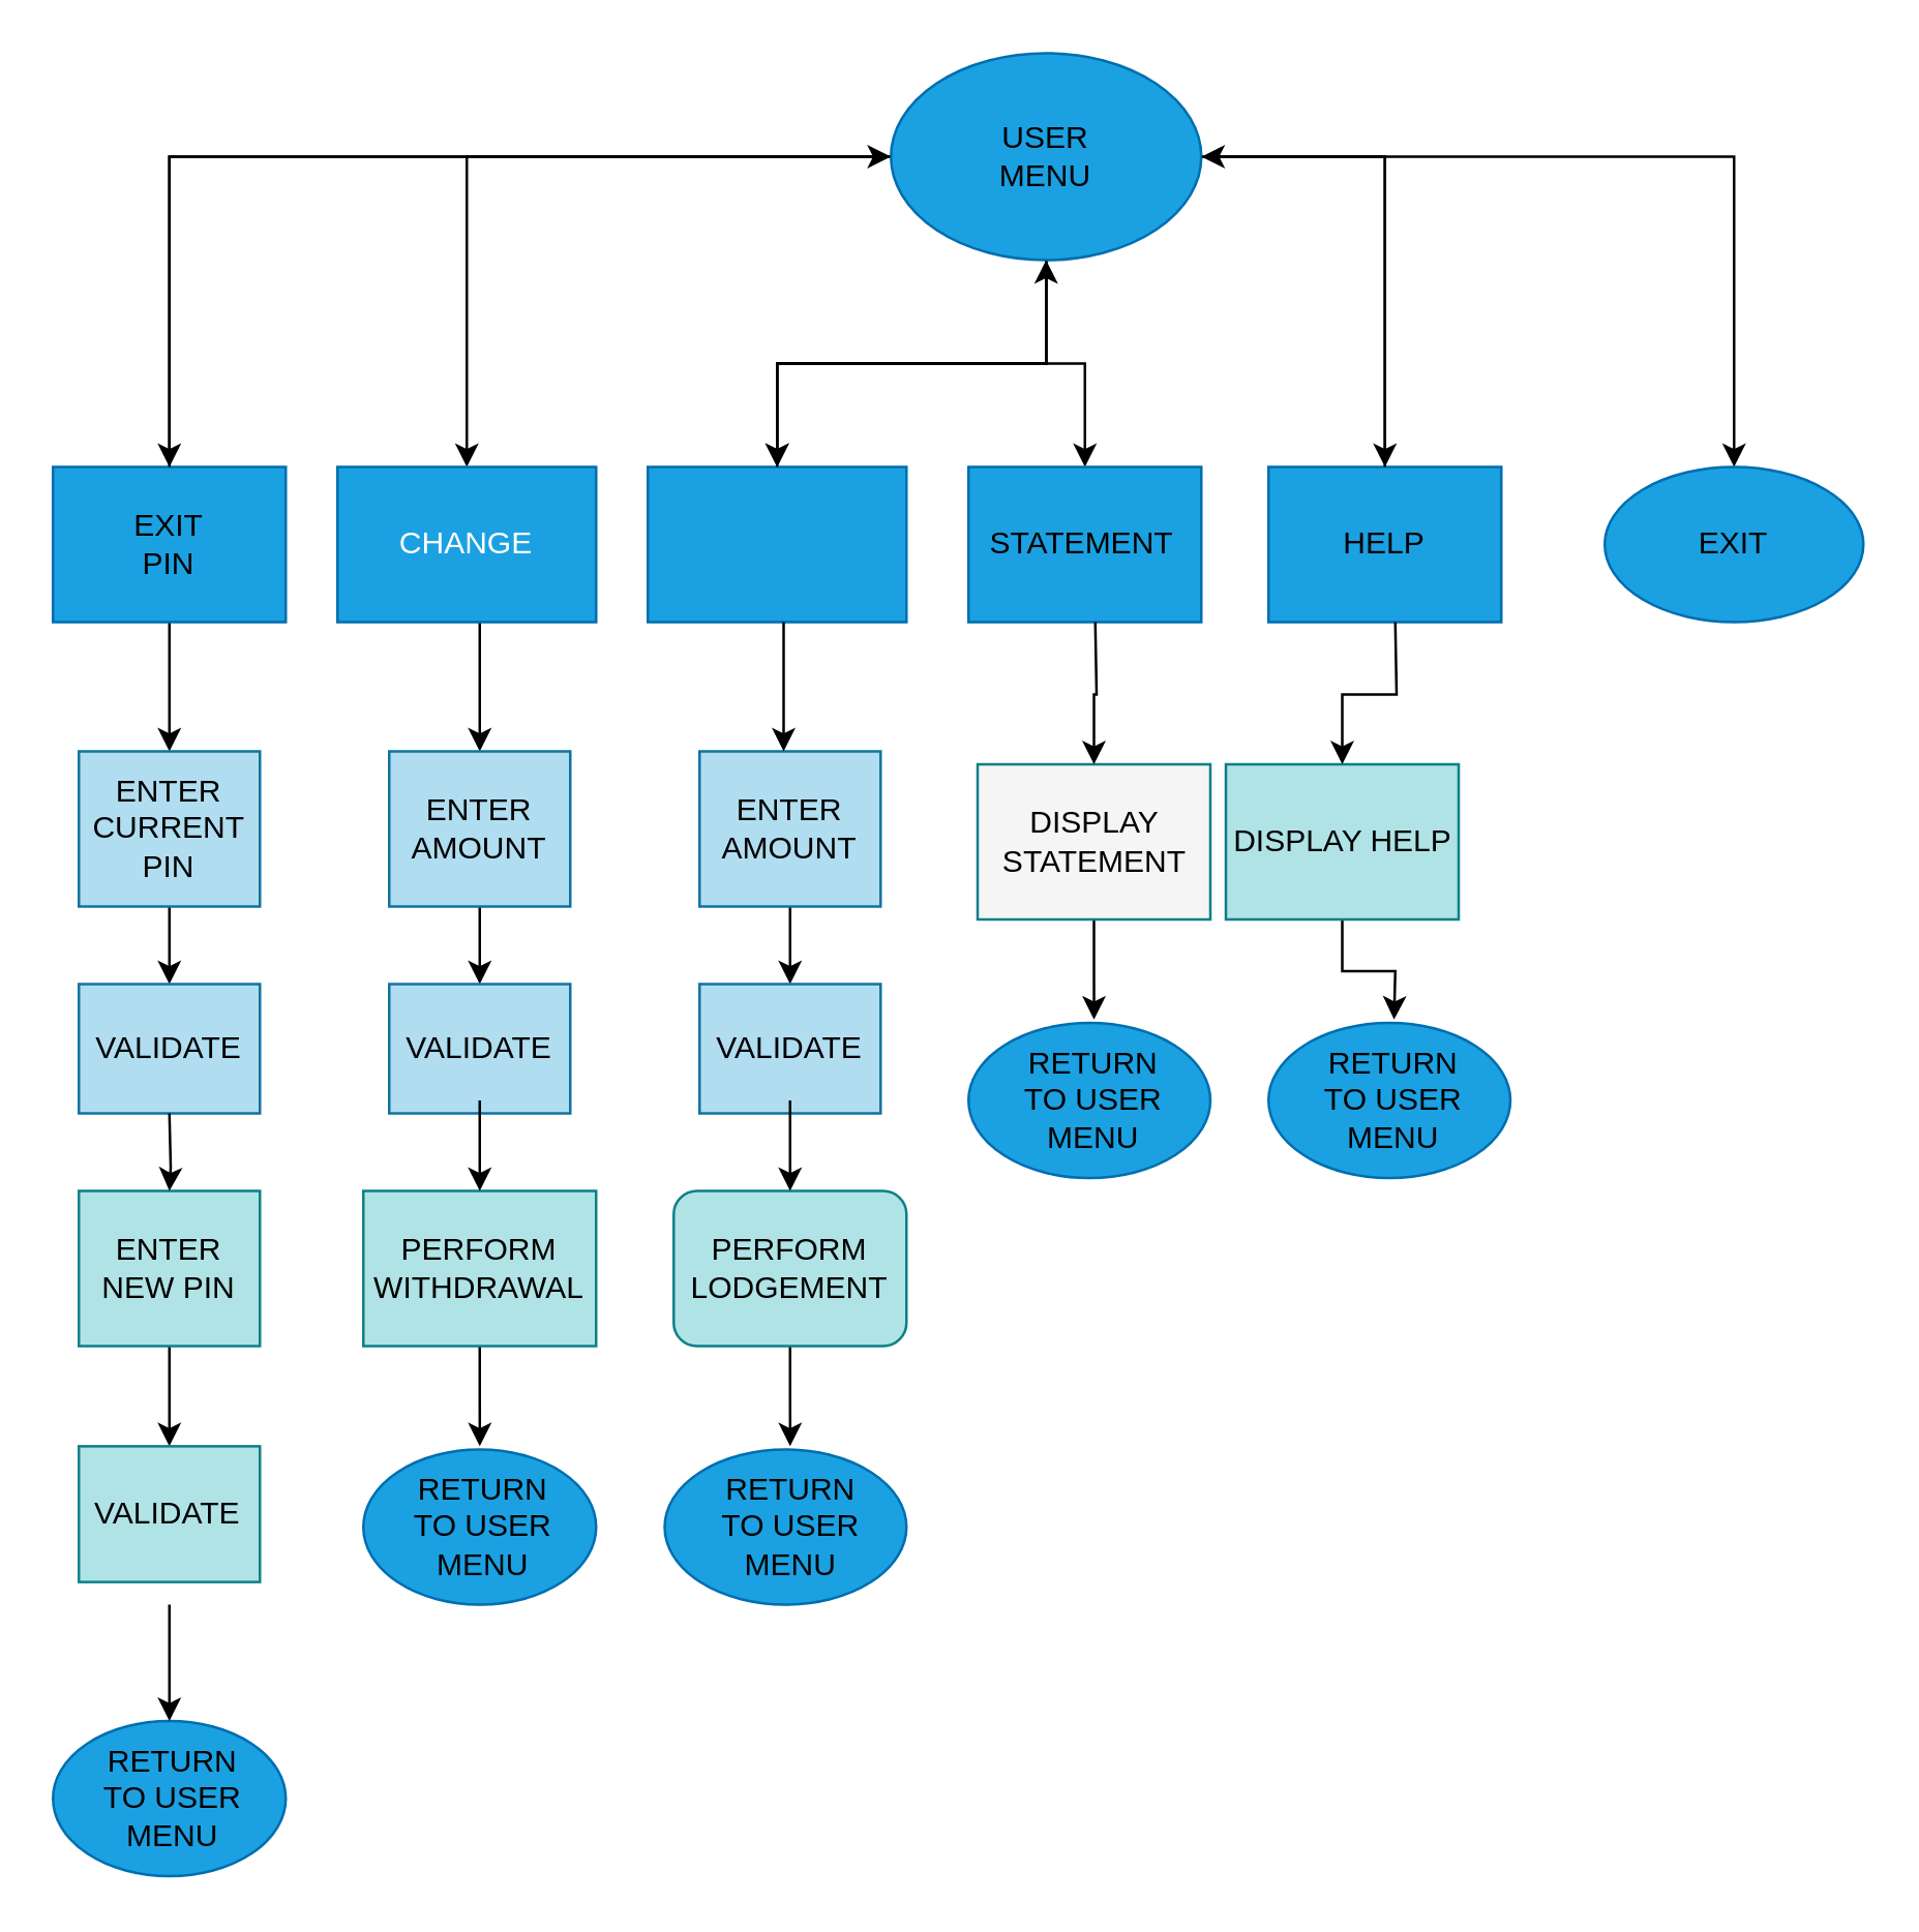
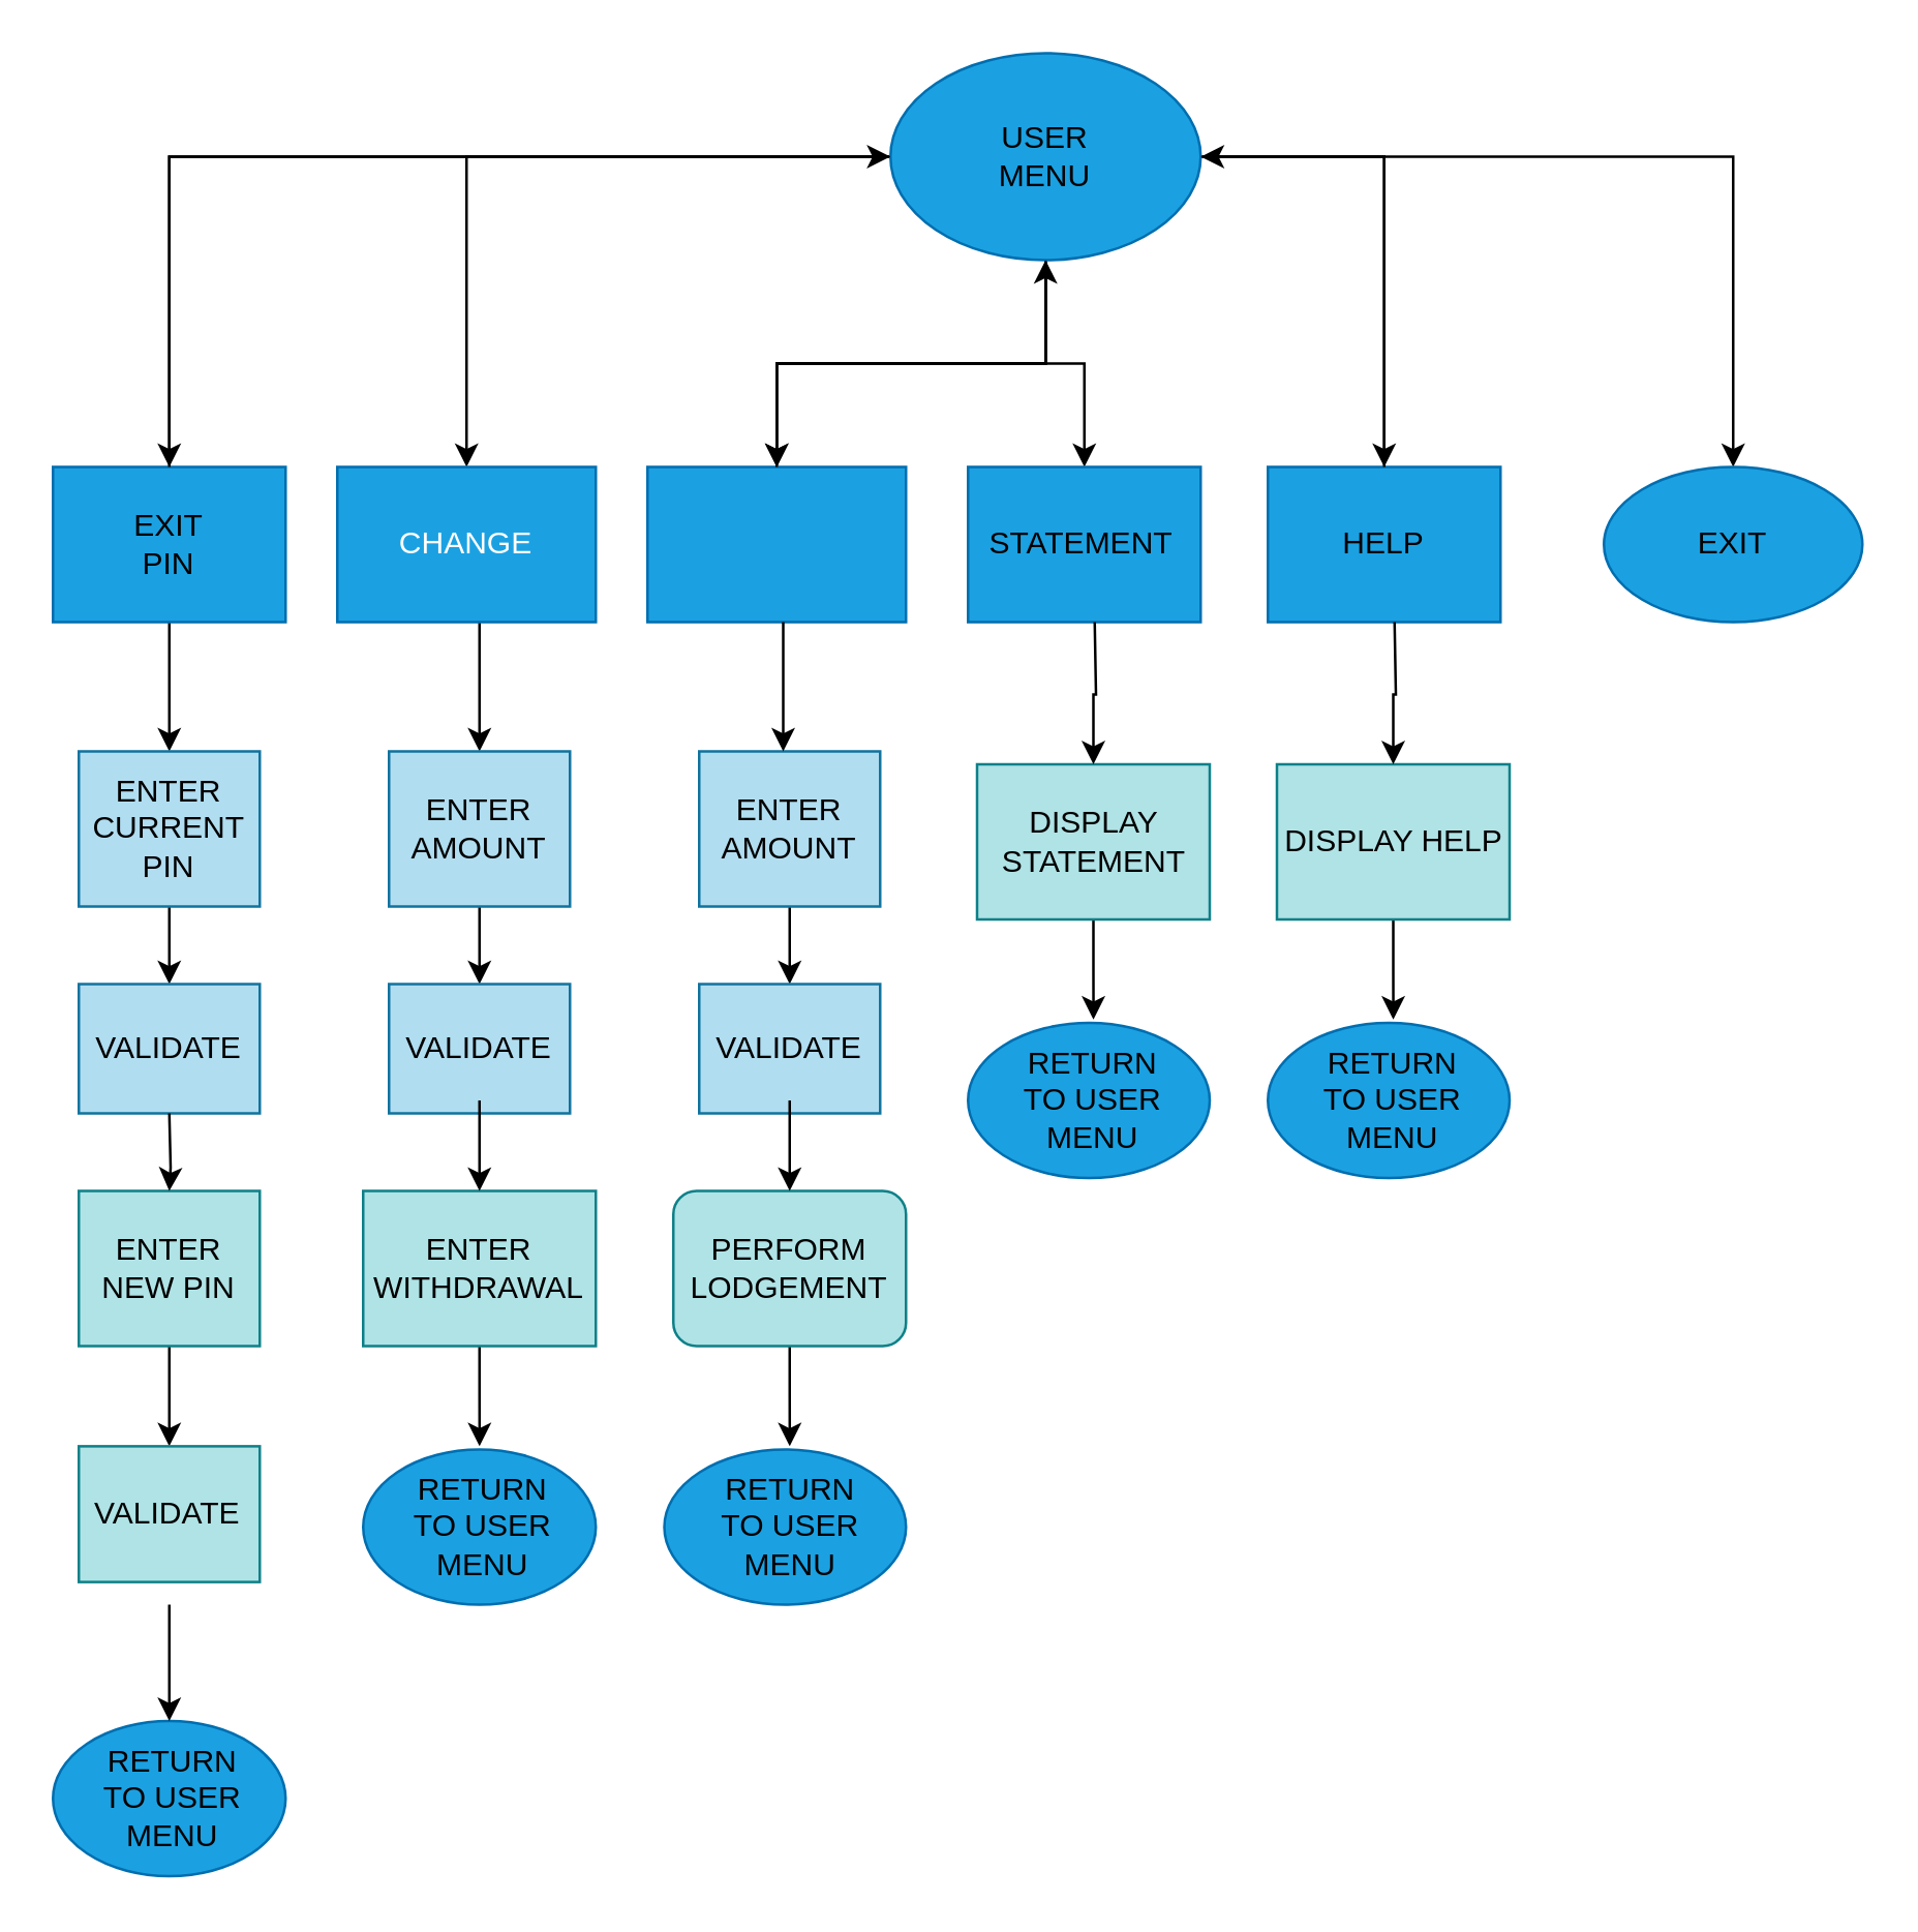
- <mxCell id="67" value="DISPLAY STATEMENT" style="whiteSpace=wrap;html=1;rounded=0;fillColor=#f5f5f5;strokeColor=#0e8088;fontColor=#000000;" vertex="1" parent="1"><mxGeometry x="377.5" y="295" width="90" height="60" as="geometry" /></mxCell>
+ <mxCell id="67" value="DISPLAY STATEMENT" style="whiteSpace=wrap;html=1;rounded=0;fillColor=#b0e3e6;strokeColor=#0e8088;fontColor=#000000;" vertex="1" parent="1"><mxGeometry x="377.5" y="295" width="90" height="60" as="geometry" /></mxCell>
- <mxCell id="73" value="DISPLAY HELP" style="whiteSpace=wrap;html=1;rounded=0;fillColor=#b0e3e6;strokeColor=#0e8088;fontColor=#000000;" vertex="1" parent="1"><mxGeometry x="473.5" y="295" width="90" height="60" as="geometry" /></mxCell>
+ <mxCell id="73" value="DISPLAY HELP" style="whiteSpace=wrap;html=1;rounded=0;fillColor=#b0e3e6;strokeColor=#0e8088;fontColor=#000000;" vertex="1" parent="1"><mxGeometry x="493.5" y="295" width="90" height="60" as="geometry" /></mxCell>
- <mxCell id="49" value="PERFORM&lt;br&gt;WITHDRAWAL" style="whiteSpace=wrap;html=1;rounded=0;fillColor=#b0e3e6;strokeColor=#0e8088;fontColor=#000000;" vertex="1" parent="1"><mxGeometry x="140" y="460" width="90" height="60" as="geometry" /></mxCell>
+ <mxCell id="49" value="ENTER&lt;br&gt;WITHDRAWAL" style="whiteSpace=wrap;html=1;rounded=0;fillColor=#b0e3e6;strokeColor=#0e8088;fontColor=#000000;" vertex="1" parent="1"><mxGeometry x="140" y="460" width="90" height="60" as="geometry" /></mxCell>
